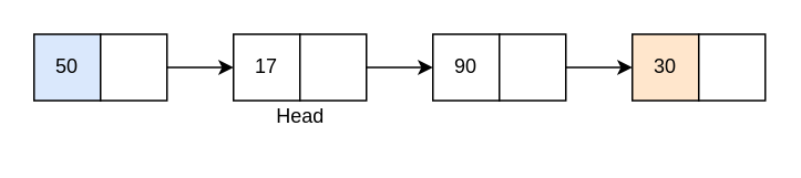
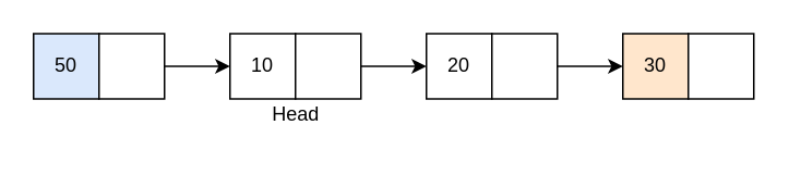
- <mxCell id="3" value="17" style="rounded=0;whiteSpace=wrap;html=1;" vertex="1" parent="2"><mxGeometry width="40" height="40" as="geometry" /></mxCell>
+ <mxCell id="3" value="10" style="rounded=0;whiteSpace=wrap;html=1;" vertex="1" parent="2"><mxGeometry width="40" height="40" as="geometry" /></mxCell>
- <mxCell id="6" value="90" style="rounded=0;whiteSpace=wrap;html=1;" vertex="1" parent="5"><mxGeometry width="40" height="40" as="geometry" /></mxCell>
+ <mxCell id="6" value="20" style="rounded=0;whiteSpace=wrap;html=1;" vertex="1" parent="5"><mxGeometry width="40" height="40" as="geometry" /></mxCell>
